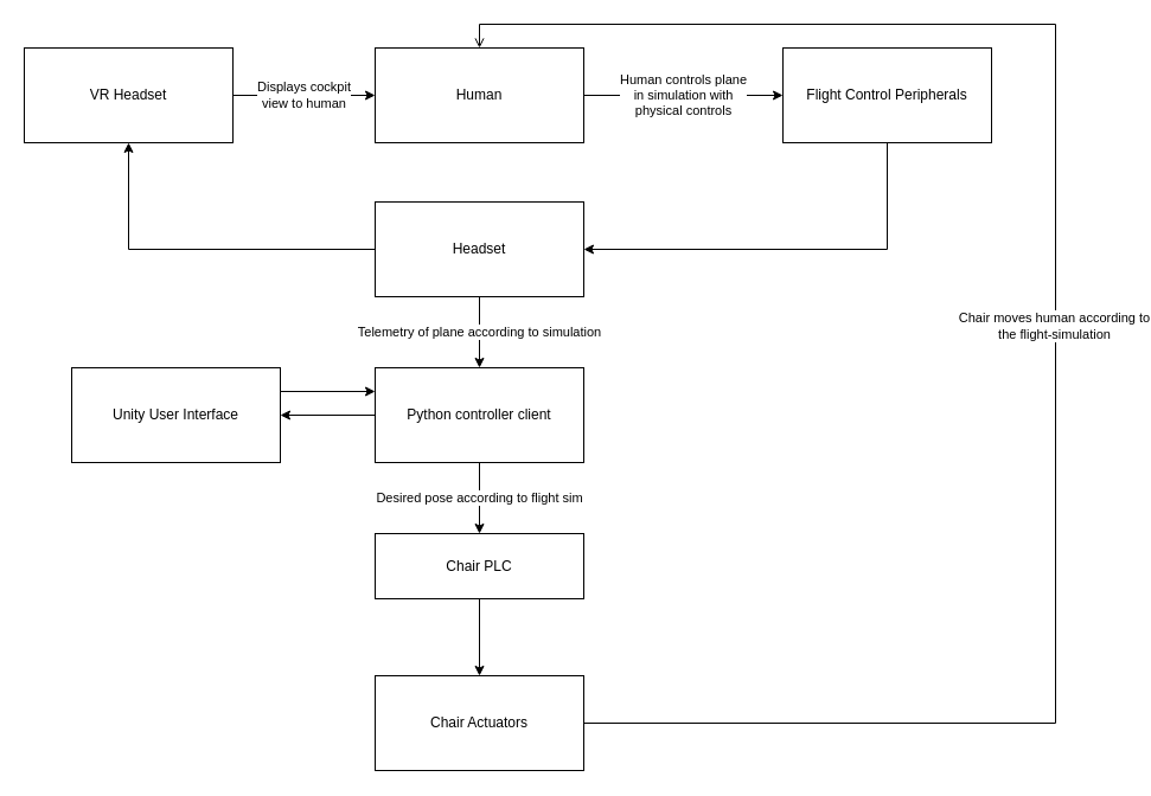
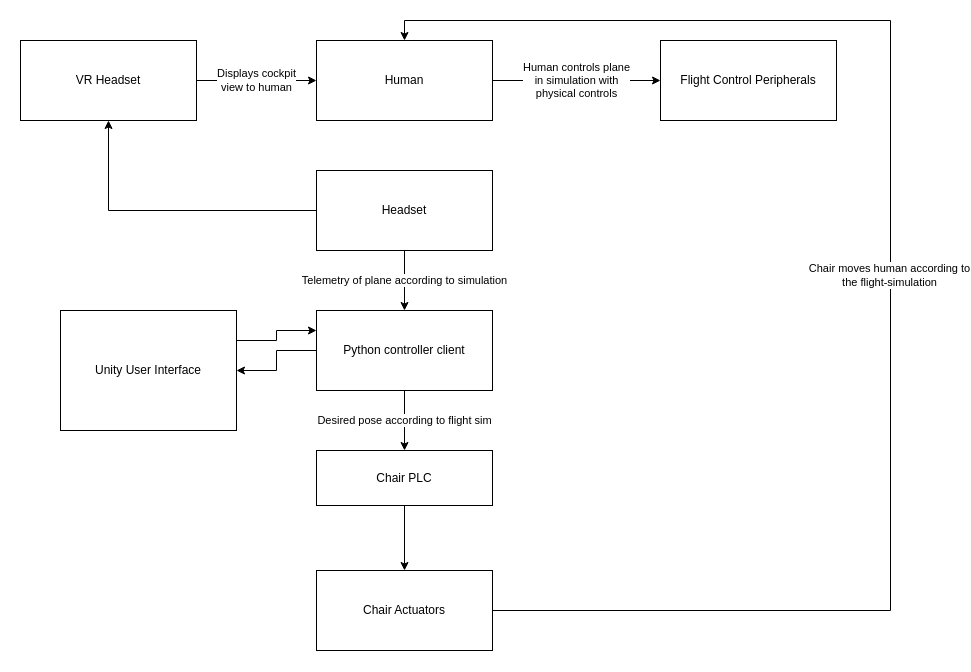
- <mxCell id="12" style="edgeStyle=orthogonalEdgeStyle;rounded=0;orthogonalLoop=1;jettySize=auto;html=1;exitX=1;exitY=0.5;exitDx=0;exitDy=0;entryX=0.5;entryY=0;entryDx=0;entryDy=0;endArrow=open;" edge="1" parent="1" source="14" target="16"><mxGeometry relative="1" as="geometry"><Array as="points"><mxPoint x="890" y="610" /><mxPoint x="890" y="20" /><mxPoint x="404" y="20" /></Array></mxGeometry></mxCell>
+ <mxCell id="12" style="edgeStyle=orthogonalEdgeStyle;rounded=0;orthogonalLoop=1;jettySize=auto;html=1;exitX=1;exitY=0.5;exitDx=0;exitDy=0;entryX=0.5;entryY=0;entryDx=0;entryDy=0;" edge="1" parent="1" source="14" target="16"><mxGeometry relative="1" as="geometry"><Array as="points"><mxPoint x="890" y="610" /><mxPoint x="890" y="20" /><mxPoint x="404" y="20" /></Array></mxGeometry></mxCell>
- <mxCell id="19" style="edgeStyle=orthogonalEdgeStyle;rounded=0;orthogonalLoop=1;jettySize=auto;html=1;exitX=0.5;exitY=1;exitDx=0;exitDy=0;entryX=1;entryY=0.5;entryDx=0;entryDy=0;" edge="1" parent="1" source="20" target="4"><mxGeometry relative="1" as="geometry" /></mxCell>
- <mxCell id="9" value="Unity User Interface" style="rounded=0;whiteSpace=wrap;html=1;" vertex="1" parent="1"><mxGeometry x="60" y="310" width="176" height="80" as="geometry" /></mxCell>
+ <mxCell id="9" value="Unity User Interface" style="rounded=0;whiteSpace=wrap;html=1;" vertex="1" parent="1"><mxGeometry x="60" y="310" width="176" height="120" as="geometry" /></mxCell>
